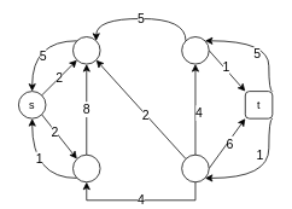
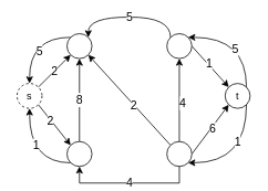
- <mxCell id="5" value="s" style="ellipse;whiteSpace=wrap;html=1;aspect=fixed;" parent="1" vertex="1"><mxGeometry x="20" y="100" width="30" height="30" as="geometry" /></mxCell>
+ <mxCell id="5" value="s" style="ellipse;whiteSpace=wrap;html=1;aspect=fixed;dashed=1;" parent="1" vertex="1"><mxGeometry x="20" y="100" width="30" height="30" as="geometry" /></mxCell>
- <mxCell id="30" value="t" style="whiteSpace=wrap;html=1;aspect=fixed;rounded=1;" parent="1" vertex="1"><mxGeometry x="270" y="100" width="30" height="30" as="geometry" /></mxCell>
+ <mxCell id="30" value="t" style="ellipse;whiteSpace=wrap;html=1;aspect=fixed;" parent="1" vertex="1"><mxGeometry x="270" y="100" width="30" height="30" as="geometry" /></mxCell>
